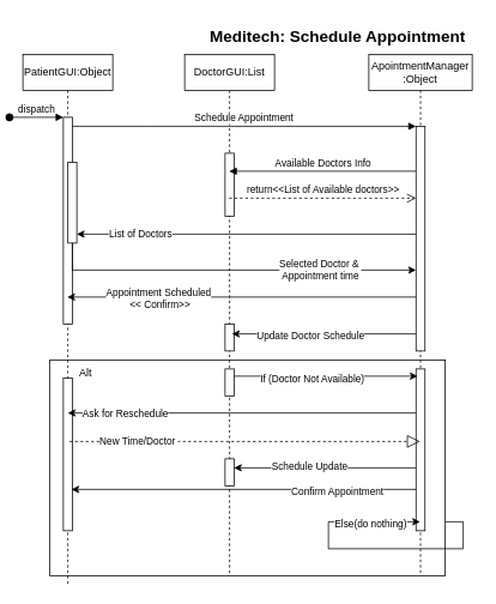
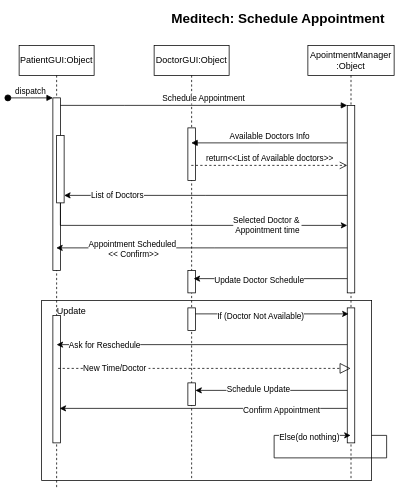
- <mxCell id="15" value="&lt;font style=&quot;font-size: 18px;&quot;&gt;&lt;b&gt;Meditech: Schedule Appointment&lt;/b&gt;&lt;/font&gt;" style="text;html=1;align=center;verticalAlign=middle;resizable=0;points=[];autosize=1;strokeColor=none;fillColor=none;" vertex="1" parent="1"><mxGeometry x="215" width="310" height="40" as="geometry" y="20" /></mxCell>
+ <mxCell id="15" value="&lt;font style=&quot;font-size: 18px;&quot;&gt;&lt;b&gt;Meditech: Schedule Appointment&lt;/b&gt;&lt;/font&gt;" style="text;html=1;align=center;verticalAlign=middle;resizable=0;points=[];autosize=1;strokeColor=none;fillColor=none;" vertex="1" parent="1"><mxGeometry x="210" y="5" width="310" height="40" as="geometry" /></mxCell>
- <mxCell id="8" value="DoctorGUI:List" style="shape=umlLifeline;perimeter=lifelinePerimeter;whiteSpace=wrap;html=1;container=0;dropTarget=0;collapsible=0;recursiveResize=0;outlineConnect=0;portConstraint=eastwest;newEdgeStyle={&quot;edgeStyle&quot;:&quot;elbowEdgeStyle&quot;,&quot;elbow&quot;:&quot;vertical&quot;,&quot;curved&quot;:0,&quot;rounded&quot;:0};" parent="1" vertex="1"><mxGeometry x="200" y="60" width="100" height="580" as="geometry" /></mxCell>
+ <mxCell id="8" value="DoctorGUI:Object" style="shape=umlLifeline;perimeter=lifelinePerimeter;whiteSpace=wrap;html=1;container=0;dropTarget=0;collapsible=0;recursiveResize=0;outlineConnect=0;portConstraint=eastwest;newEdgeStyle={&quot;edgeStyle&quot;:&quot;elbowEdgeStyle&quot;,&quot;elbow&quot;:&quot;vertical&quot;,&quot;curved&quot;:0,&quot;rounded&quot;:0};" parent="1" vertex="1"><mxGeometry x="200" y="60" width="100" height="580" as="geometry" /></mxCell>
- <mxCell id="28" value="Alt" style="text;html=1;align=center;verticalAlign=middle;whiteSpace=wrap;rounded=0;" vertex="1" parent="1"><mxGeometry x="60" y="400" width="60" height="30" as="geometry" /></mxCell>
+ <mxCell id="28" value="Update" style="text;html=1;align=center;verticalAlign=middle;whiteSpace=wrap;rounded=0;" vertex="1" parent="1"><mxGeometry x="60" y="400" width="60" height="30" as="geometry" /></mxCell>
